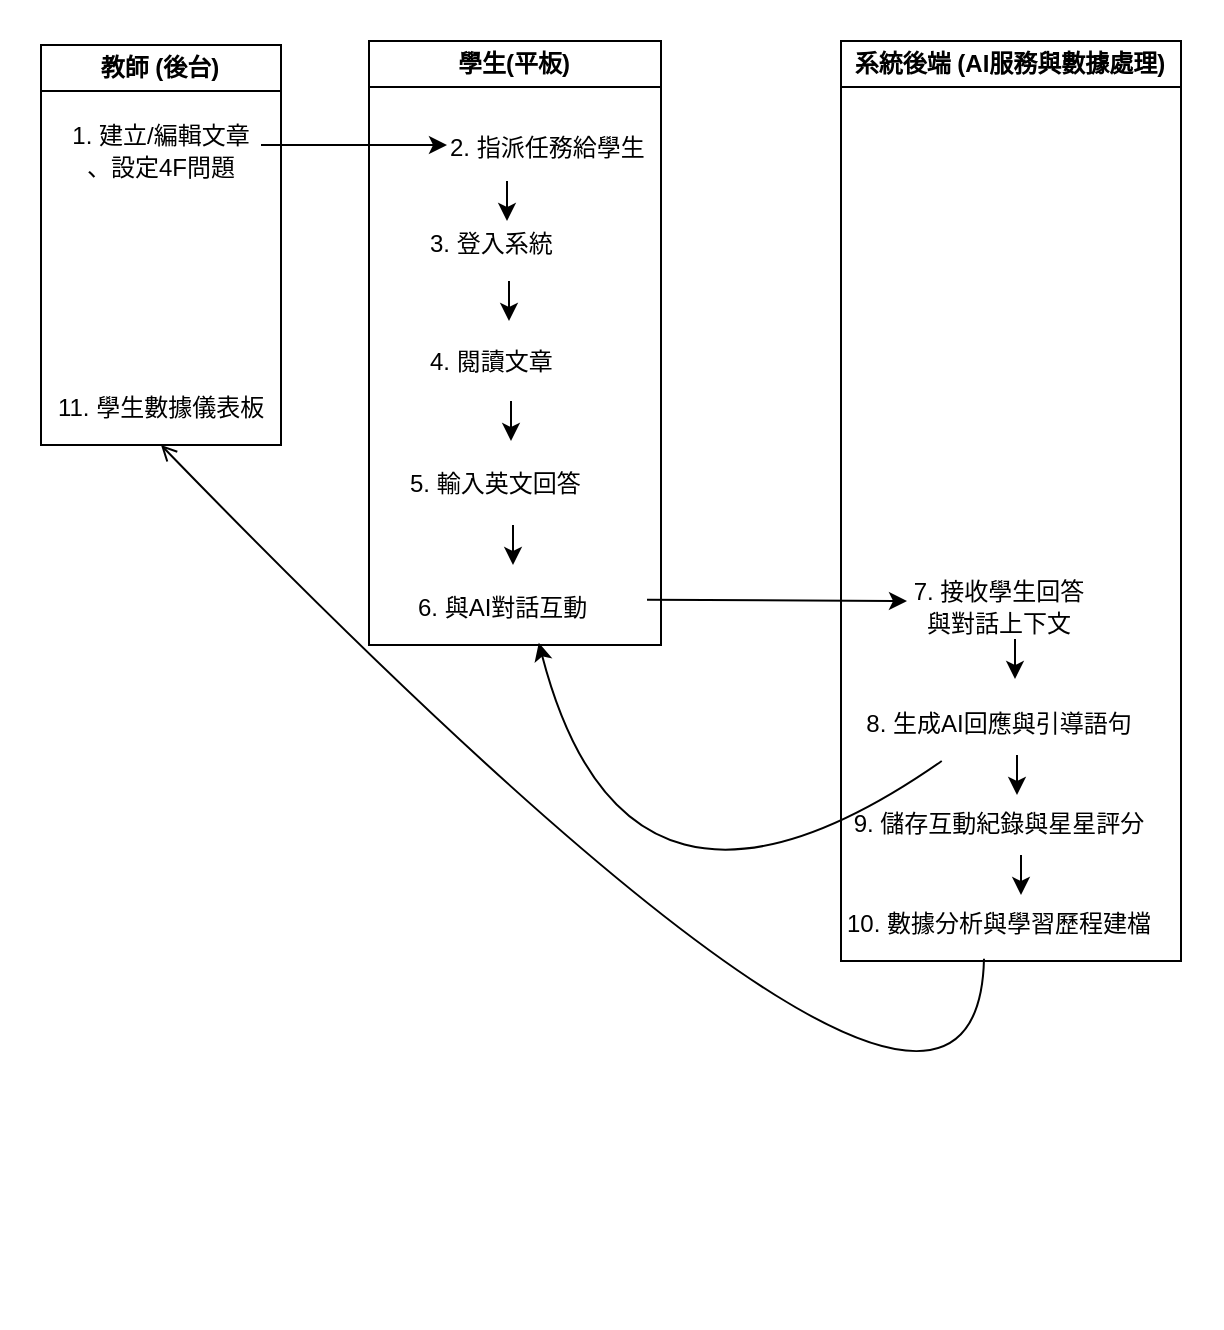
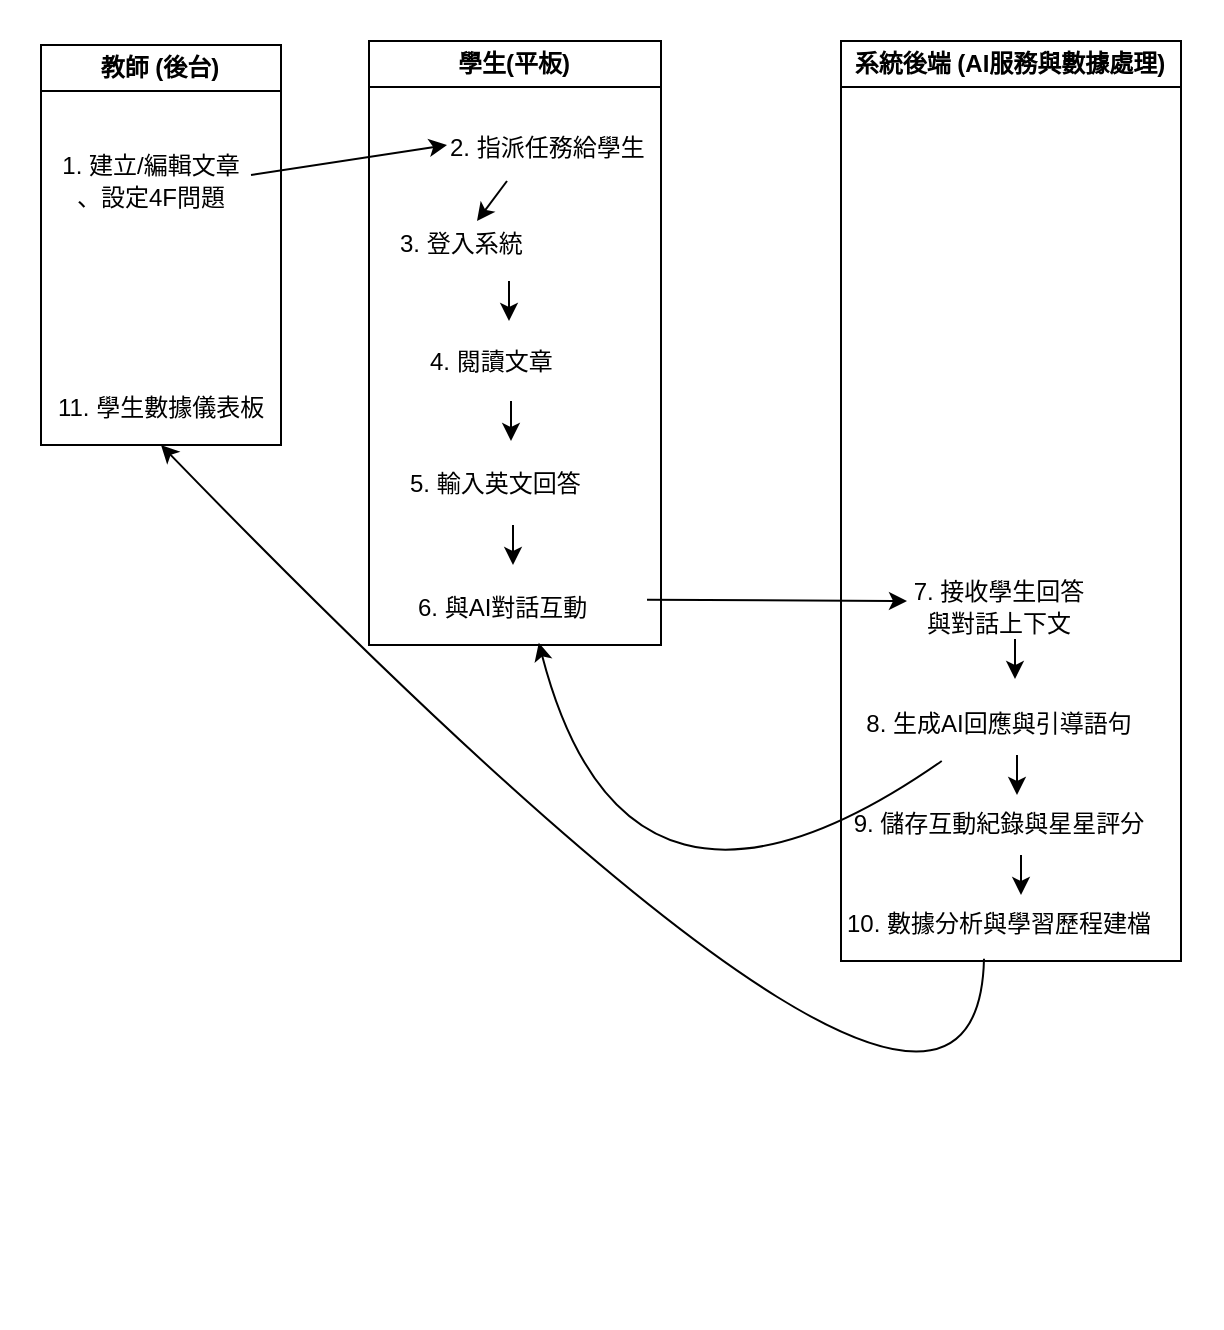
- <mxCell id="3" value="&lt;div style=&quot;line-height: 60%;&quot;&gt;&lt;span style=&quot;font-size: 12px; font-weight: 400; line-height: 60%;&quot;&gt;1. 建立/編輯文章&lt;/span&gt;&lt;div&gt;&lt;span style=&quot;font-size: 12px; font-weight: 400; line-height: 60%;&quot;&gt;、設定4F問題&lt;/span&gt;&lt;/div&gt;&lt;/div&gt;" style="text;strokeColor=none;fillColor=none;html=1;fontSize=24;fontStyle=1;verticalAlign=middle;align=center;" vertex="1" parent="2"><mxGeometry x="10" y="30" width="100" height="40" as="geometry" /></mxCell>
+ <mxCell id="3" value="&lt;div style=&quot;line-height: 60%;&quot;&gt;&lt;span style=&quot;font-size: 12px; font-weight: 400; line-height: 60%;&quot;&gt;1. 建立/編輯文章&lt;/span&gt;&lt;div&gt;&lt;span style=&quot;font-size: 12px; font-weight: 400; line-height: 60%;&quot;&gt;、設定4F問題&lt;/span&gt;&lt;/div&gt;&lt;/div&gt;" style="text;strokeColor=none;fillColor=none;html=1;fontSize=24;fontStyle=1;verticalAlign=middle;align=center;" vertex="1" parent="2"><mxGeometry x="5" y="45" width="100" height="40" as="geometry" /></mxCell>
- <mxCell id="7" value="&lt;div style=&quot;line-height: 60%;&quot;&gt;&lt;span style=&quot;font-size: 12px; font-weight: 400;&quot;&gt;3. 登入系統&lt;/span&gt;&lt;/div&gt;" style="text;strokeColor=none;fillColor=none;html=1;fontSize=24;fontStyle=1;verticalAlign=middle;align=left;" vertex="1" parent="5"><mxGeometry x="29" y="80" width="100" height="40" as="geometry" /></mxCell>
+ <mxCell id="7" value="&lt;div style=&quot;line-height: 60%;&quot;&gt;&lt;span style=&quot;font-size: 12px; font-weight: 400;&quot;&gt;3. 登入系統&lt;/span&gt;&lt;/div&gt;" style="text;strokeColor=none;fillColor=none;html=1;fontSize=24;fontStyle=1;verticalAlign=middle;align=left;" vertex="1" parent="5"><mxGeometry x="14" y="80" width="100" height="40" as="geometry" /></mxCell>
- <mxCell id="26" value="" style="curved=1;endArrow=open;html=1;rounded=0;entryX=0.5;entryY=1;entryDx=0;entryDy=0;exitX=0.425;exitY=0.973;exitDx=0;exitDy=0;exitPerimeter=0;" edge="1" parent="1" source="16" target="4"><mxGeometry width="50" height="50" relative="1" as="geometry"><mxPoint x="674" y="533" as="sourcePoint" /><mxPoint x="470" y="472" as="targetPoint" /><Array as="points"><mxPoint x="488" y="643" /></Array></mxGeometry></mxCell>
+ <mxCell id="26" value="" style="curved=1;endArrow=classic;html=1;rounded=0;entryX=0.5;entryY=1;entryDx=0;entryDy=0;exitX=0.425;exitY=0.973;exitDx=0;exitDy=0;exitPerimeter=0;" edge="1" parent="1" source="16" target="4"><mxGeometry width="50" height="50" relative="1" as="geometry"><mxPoint x="674" y="533" as="sourcePoint" /><mxPoint x="470" y="472" as="targetPoint" /><Array as="points"><mxPoint x="488" y="643" /></Array></mxGeometry></mxCell>
